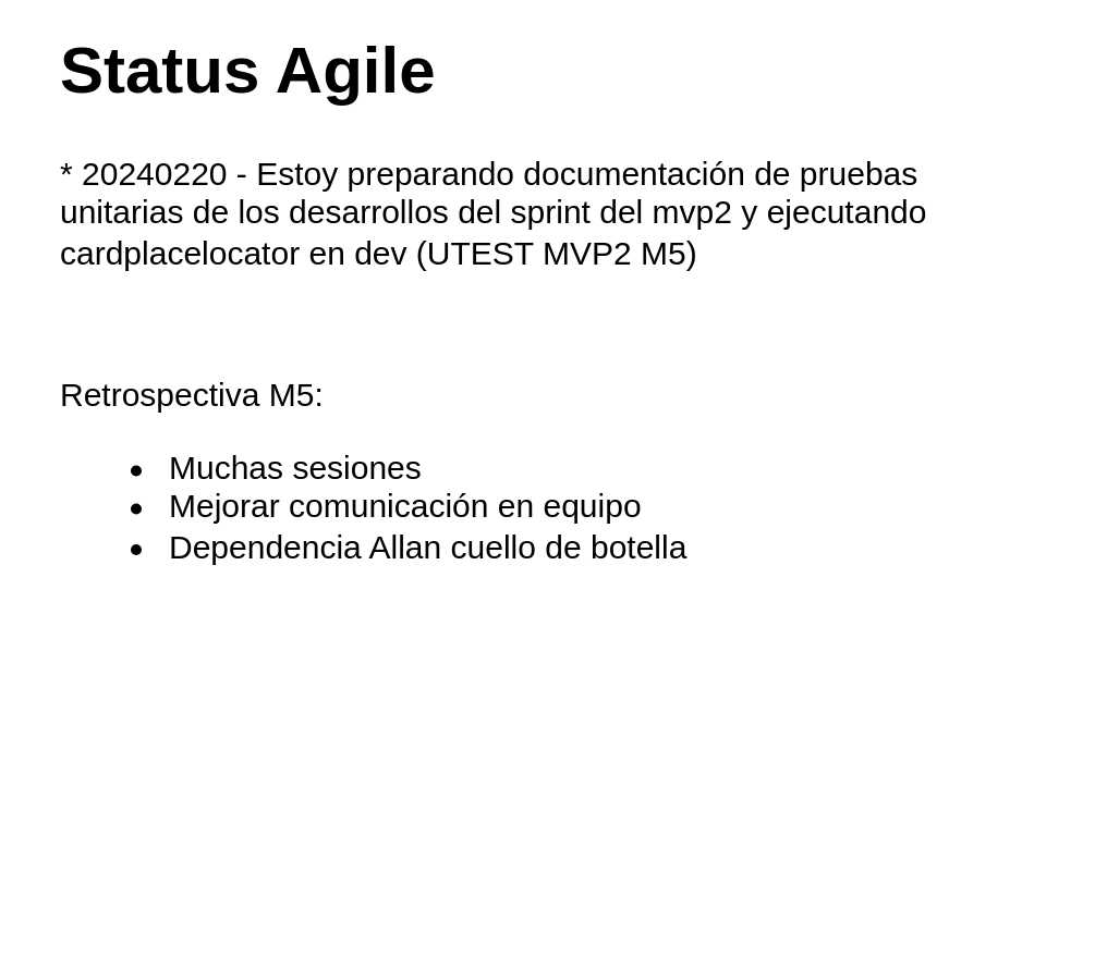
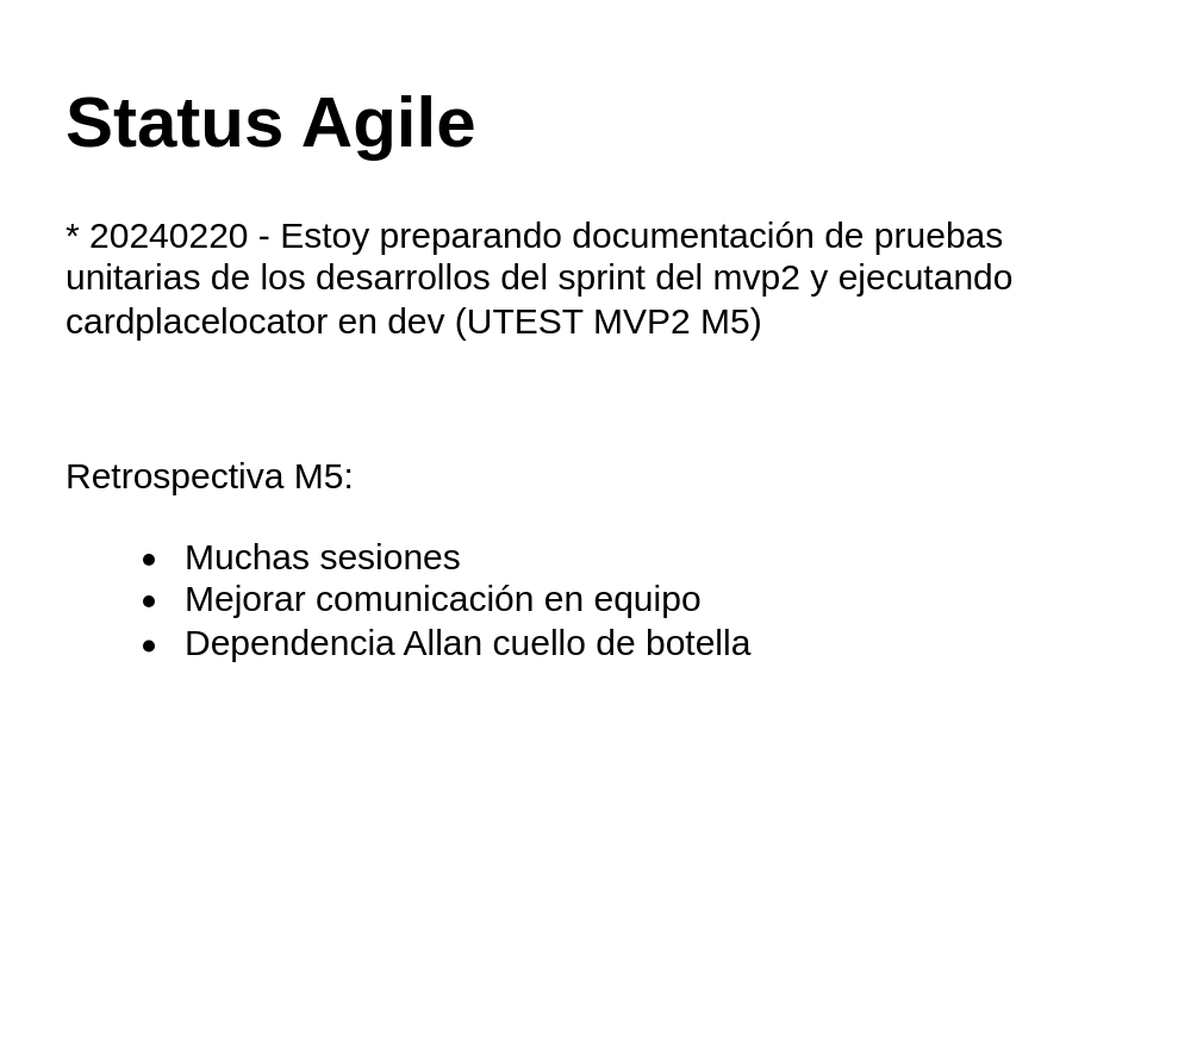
- <mxCell id="2" value="&lt;h1 style=&quot;margin-top: 0px;&quot;&gt;Status Agile&lt;/h1&gt;&lt;p&gt;&lt;span style=&quot;background-color: transparent; color: light-dark(rgb(0, 0, 0), rgb(255, 255, 255));&quot;&gt;*&amp;nbsp;&lt;/span&gt;&lt;span style=&quot;background-color: transparent; color: light-dark(rgb(0, 0, 0), rgb(255, 255, 255));&quot;&gt;20240220 -&amp;nbsp;&lt;/span&gt;&lt;span style=&quot;background-color: transparent; color: light-dark(rgb(0, 0, 0), rgb(255, 255, 255));&quot;&gt;Estoy preparando documentación de pruebas unitarias de los desarrollos del sprint del mvp2 y ejecutando cardplacelocator en dev (UTEST MVP2 M5)&lt;/span&gt;&lt;/p&gt;&lt;p&gt;&lt;span style=&quot;background-color: transparent; color: light-dark(rgb(0, 0, 0), rgb(255, 255, 255));&quot;&gt;&lt;br&gt;&lt;/span&gt;&lt;/p&gt;&lt;p&gt;Retrospectiva M5:&lt;/p&gt;&lt;p&gt;&lt;/p&gt;&lt;ul&gt;&lt;li&gt;Muchas sesiones&lt;/li&gt;&lt;li&gt;Mejorar comunicación en equipo&lt;/li&gt;&lt;li&gt;Dependencia Allan cuello de botella&lt;/li&gt;&lt;/ul&gt;&lt;div&gt;&lt;br&gt;&lt;/div&gt;&lt;p&gt;&lt;/p&gt;&lt;p&gt;&lt;br&gt;&lt;/p&gt;&lt;p&gt;&lt;br&gt;&lt;/p&gt;" style="text;html=1;whiteSpace=wrap;overflow=hidden;rounded=0;" parent="1" vertex="1"><mxGeometry x="20" y="5" width="360" height="310" as="geometry" /></mxCell>
+ <mxCell id="2" value="&lt;h1 style=&quot;margin-top: 0px;&quot;&gt;Status Agile&lt;/h1&gt;&lt;p&gt;&lt;span style=&quot;background-color: transparent; color: light-dark(rgb(0, 0, 0), rgb(255, 255, 255));&quot;&gt;*&amp;nbsp;&lt;/span&gt;&lt;span style=&quot;background-color: transparent; color: light-dark(rgb(0, 0, 0), rgb(255, 255, 255));&quot;&gt;20240220 -&amp;nbsp;&lt;/span&gt;&lt;span style=&quot;background-color: transparent; color: light-dark(rgb(0, 0, 0), rgb(255, 255, 255));&quot;&gt;Estoy preparando documentación de pruebas unitarias de los desarrollos del sprint del mvp2 y ejecutando cardplacelocator en dev (UTEST MVP2 M5)&lt;/span&gt;&lt;/p&gt;&lt;p&gt;&lt;span style=&quot;background-color: transparent; color: light-dark(rgb(0, 0, 0), rgb(255, 255, 255));&quot;&gt;&lt;br&gt;&lt;/span&gt;&lt;/p&gt;&lt;p&gt;Retrospectiva M5:&lt;/p&gt;&lt;p&gt;&lt;/p&gt;&lt;ul&gt;&lt;li&gt;Muchas sesiones&lt;/li&gt;&lt;li&gt;Mejorar comunicación en equipo&lt;/li&gt;&lt;li&gt;Dependencia Allan cuello de botella&lt;/li&gt;&lt;/ul&gt;&lt;div&gt;&lt;br&gt;&lt;/div&gt;&lt;p&gt;&lt;/p&gt;&lt;p&gt;&lt;br&gt;&lt;/p&gt;&lt;p&gt;&lt;br&gt;&lt;/p&gt;" style="text;html=1;whiteSpace=wrap;overflow=hidden;rounded=0;" parent="1" vertex="1"><mxGeometry x="20" y="20" width="360" height="310" as="geometry" /></mxCell>
